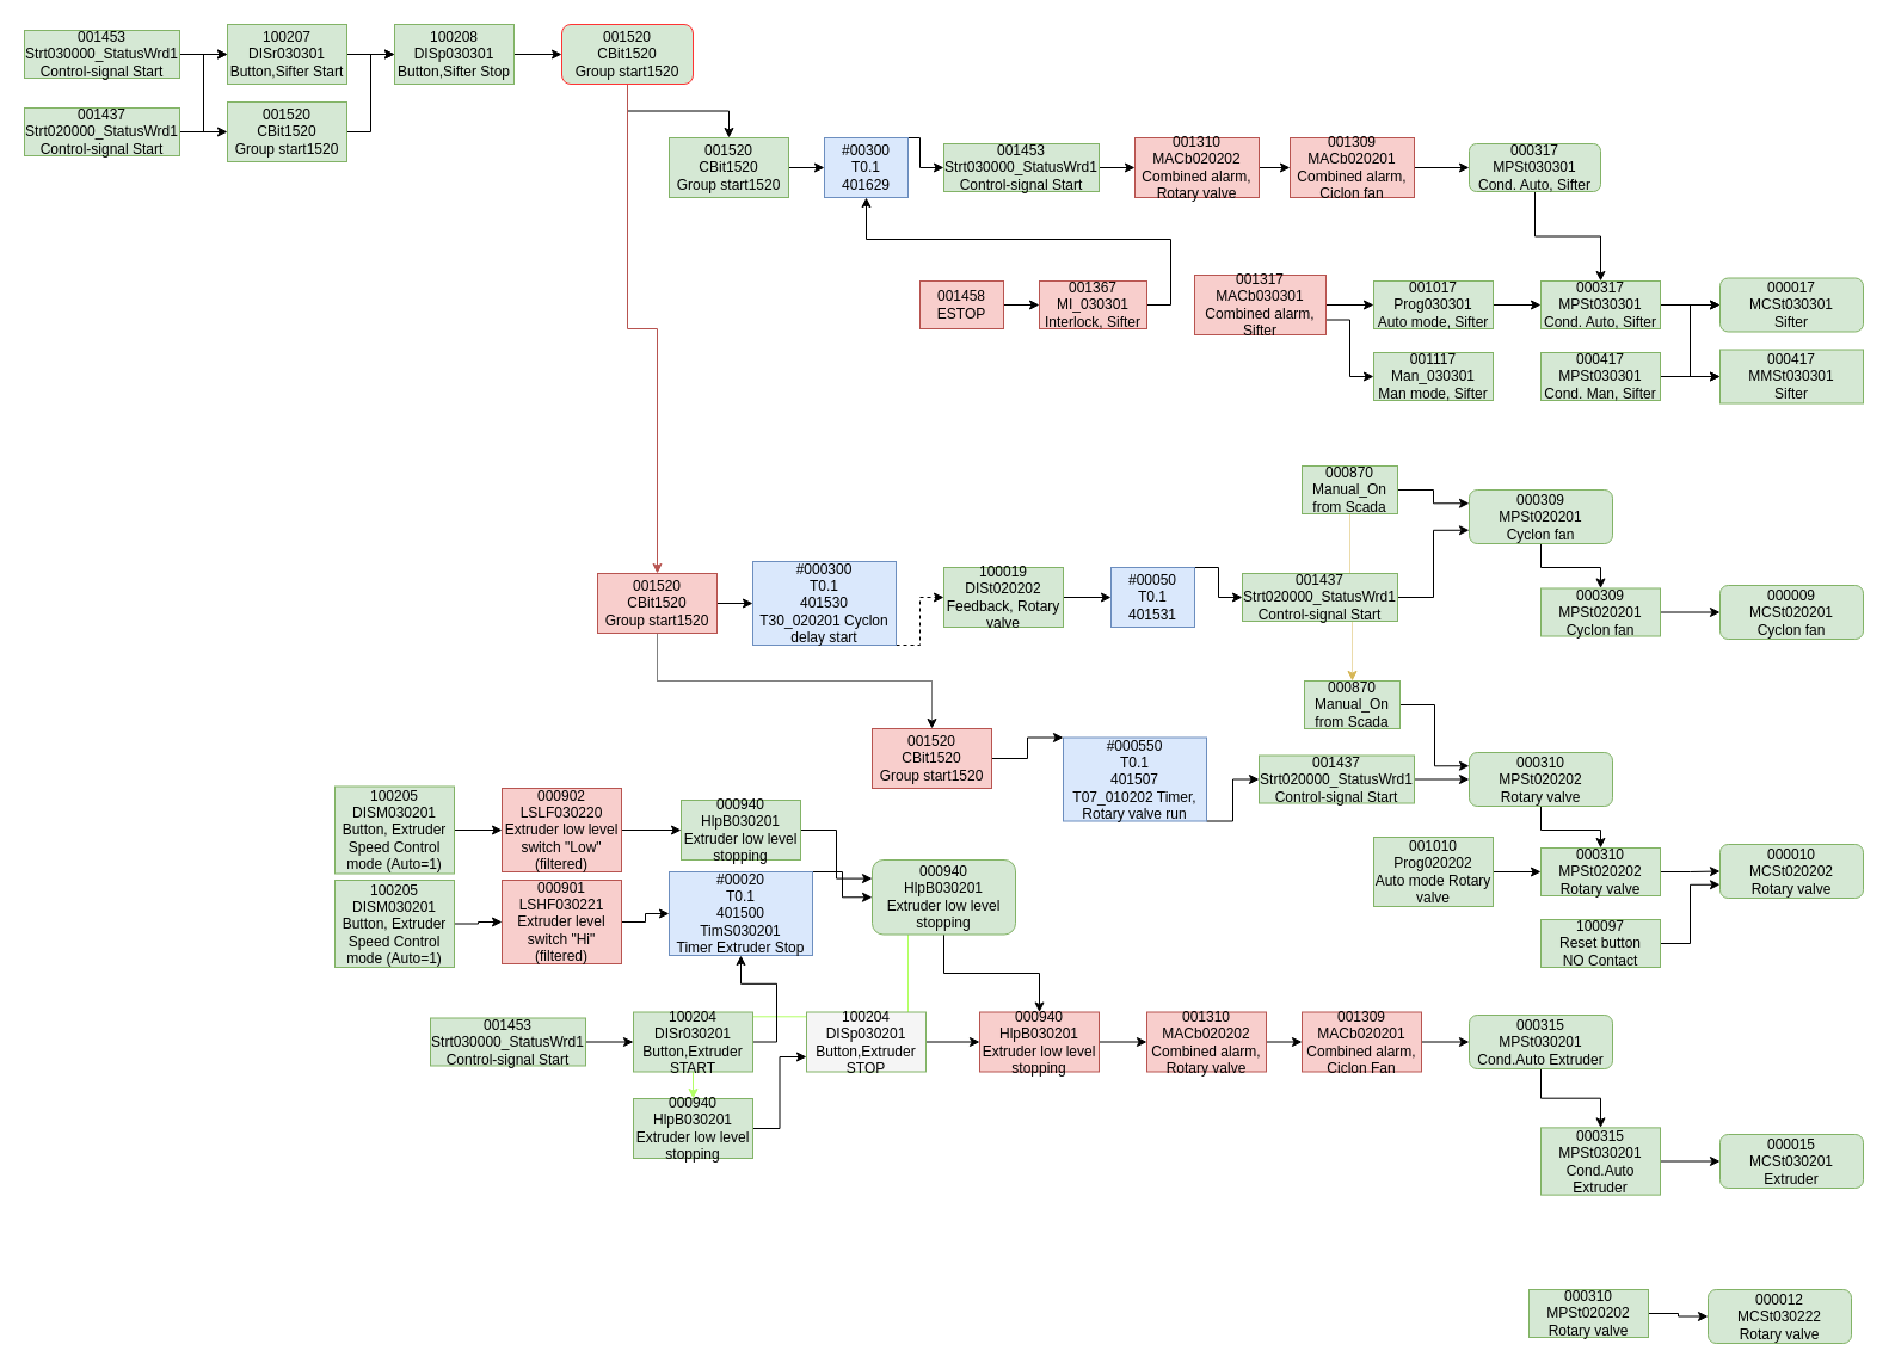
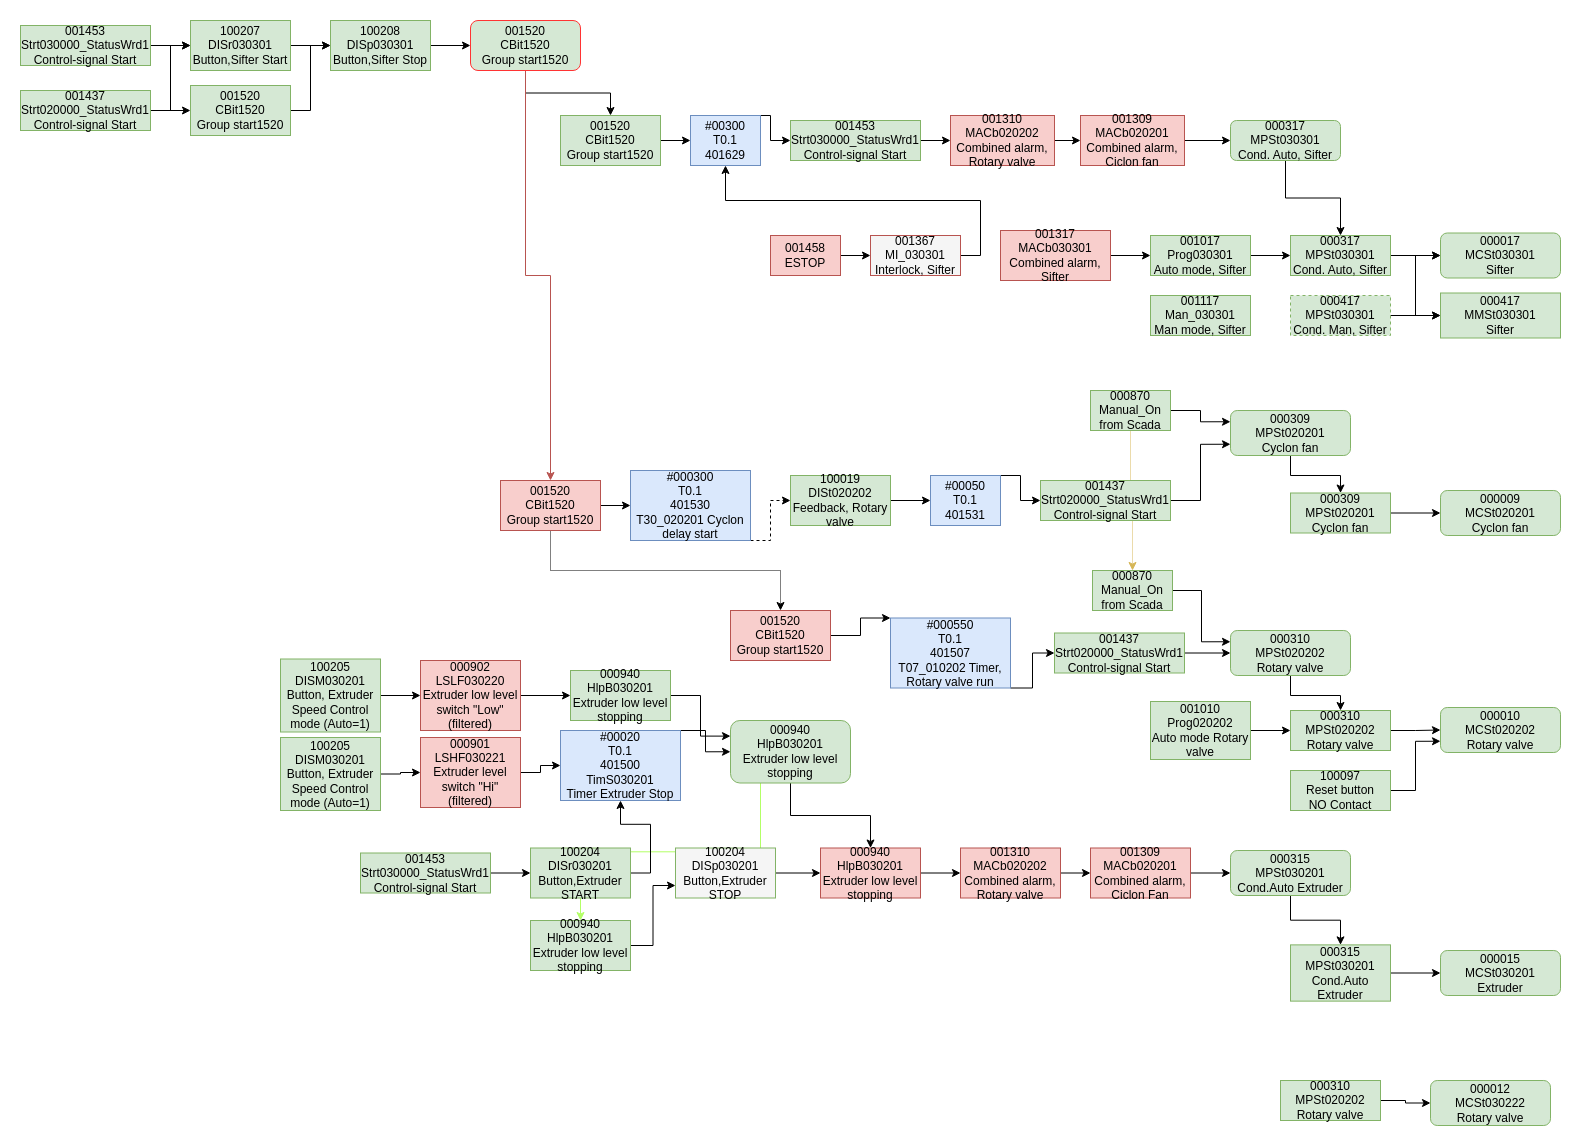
- <mxCell id="6" value="&lt;div&gt;001367&lt;/div&gt;&lt;div&gt;MI_030301&lt;/div&gt;&lt;div&gt;Interlock, Sifter&lt;br&gt;&lt;/div&gt;" style="rounded=0;whiteSpace=wrap;html=1;fillColor=#f8cecc;strokeColor=#b85450;" vertex="1" parent="1"><mxGeometry x="870" y="235" width="90" height="40" as="geometry" /></mxCell>
+ <mxCell id="6" value="&lt;div&gt;001367&lt;/div&gt;&lt;div&gt;MI_030301&lt;/div&gt;&lt;div&gt;Interlock, Sifter&lt;br&gt;&lt;/div&gt;" style="rounded=0;whiteSpace=wrap;html=1;fillColor=#f5f5f5;strokeColor=#b85450;" vertex="1" parent="1"><mxGeometry x="870" y="235" width="90" height="40" as="geometry" /></mxCell>
- <mxCell id="8" style="edgeStyle=orthogonalEdgeStyle;rounded=0;orthogonalLoop=1;jettySize=auto;html=1;exitX=1;exitY=0.75;exitDx=0;exitDy=0;entryX=0;entryY=0.5;entryDx=0;entryDy=0;" edge="1" parent="1" source="9" target="12"><mxGeometry relative="1" as="geometry" /></mxCell>
- <mxCell id="18" value="&lt;div&gt;000417&lt;/div&gt;&lt;div&gt;MPSt030301&lt;/div&gt;&lt;div&gt;Cond. Man, Sifter&lt;br&gt;&lt;/div&gt;" style="rounded=0;whiteSpace=wrap;html=1;fillColor=#d5e8d4;strokeColor=#82b366;" vertex="1" parent="1"><mxGeometry x="1290" y="295" width="100" height="40" as="geometry" /></mxCell>
+ <mxCell id="18" value="&lt;div&gt;000417&lt;/div&gt;&lt;div&gt;MPSt030301&lt;/div&gt;&lt;div&gt;Cond. Man, Sifter&lt;br&gt;&lt;/div&gt;" style="rounded=0;whiteSpace=wrap;html=1;fillColor=#d5e8d4;strokeColor=#82b366;dashed=1;" vertex="1" parent="1"><mxGeometry x="1290" y="295" width="100" height="40" as="geometry" /></mxCell>
